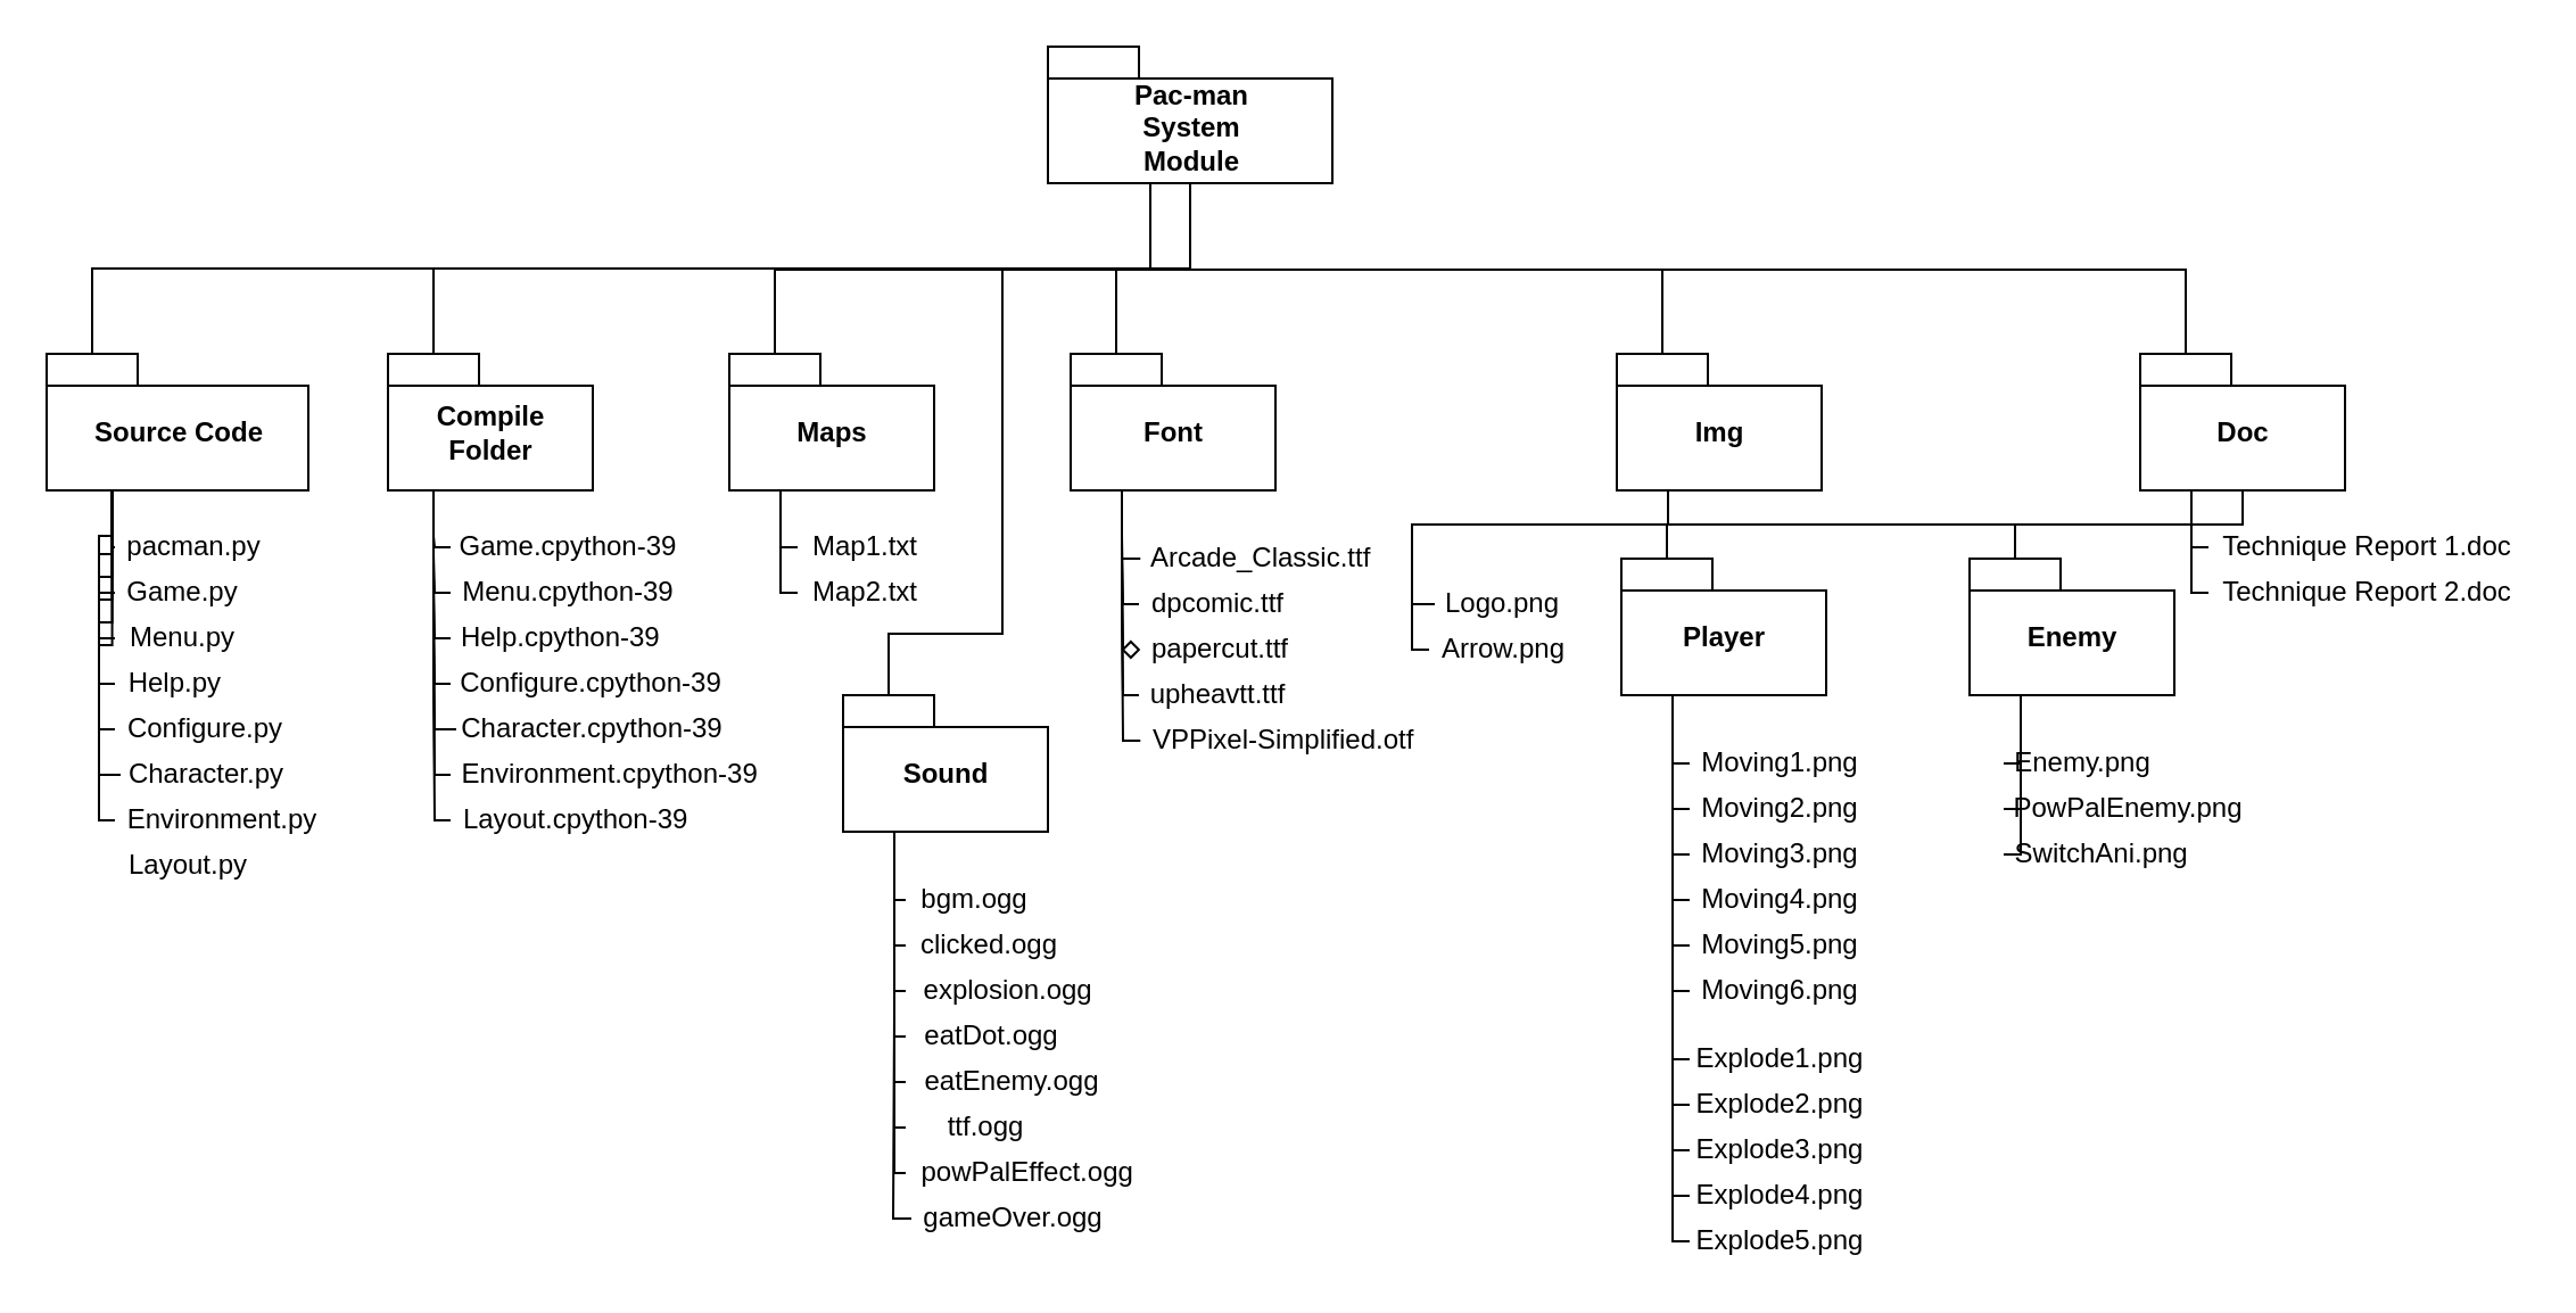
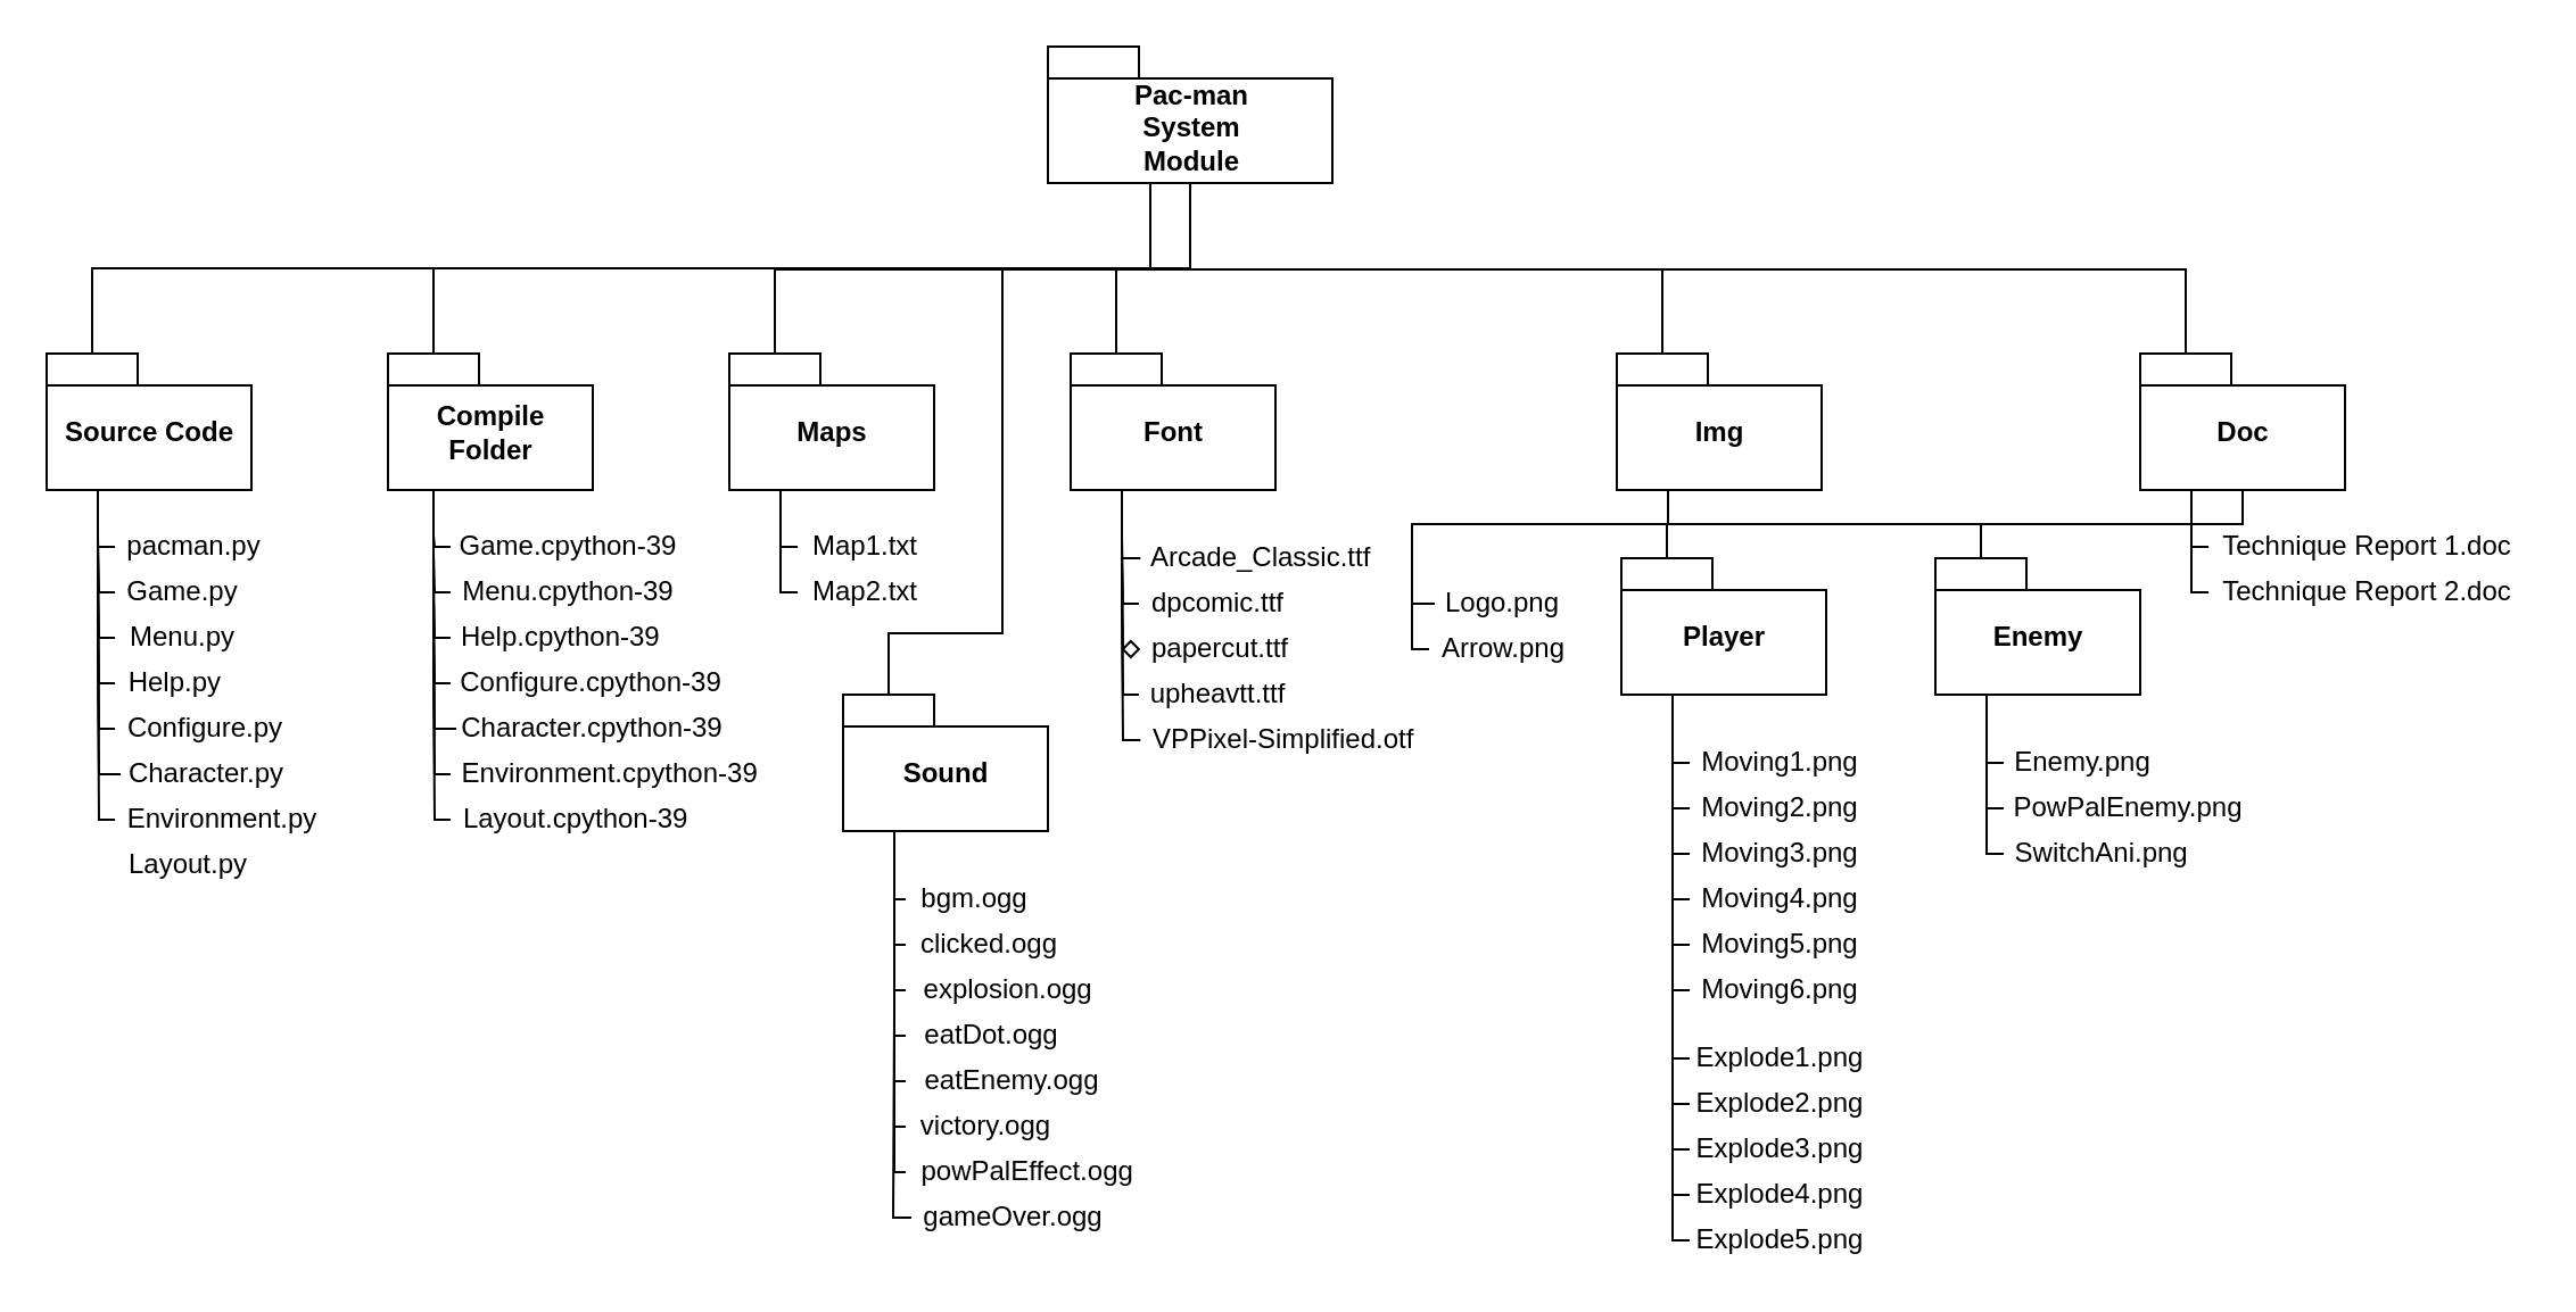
- <mxCell id="12" value="Source Code" style="shape=folder;fontStyle=1;spacingTop=10;tabWidth=40;tabHeight=14;tabPosition=left;html=1;" parent="1" vertex="1"><mxGeometry x="20" y="155" width="115" height="60" as="geometry" /></mxCell>
+ <mxCell id="12" value="Source Code" style="shape=folder;fontStyle=1;spacingTop=10;tabWidth=40;tabHeight=14;tabPosition=left;html=1;" parent="1" vertex="1"><mxGeometry x="20" y="155" width="90" height="60" as="geometry" /></mxCell>
- <mxCell id="36" value="Enemy" style="shape=folder;fontStyle=1;spacingTop=10;tabWidth=40;tabHeight=14;tabPosition=left;html=1;" parent="1" vertex="1"><mxGeometry x="865" y="245" width="90" height="60" as="geometry" /></mxCell>
+ <mxCell id="36" value="Enemy" style="shape=folder;fontStyle=1;spacingTop=10;tabWidth=40;tabHeight=14;tabPosition=left;html=1;" parent="1" vertex="1"><mxGeometry x="850" y="245" width="90" height="60" as="geometry" /></mxCell>
- <mxCell id="111" value="ttf.ogg" style="text;html=1;strokeColor=none;fillColor=none;align=center;verticalAlign=middle;whiteSpace=wrap;rounded=0;" vertex="1" parent="1"><mxGeometry x="397.5" y="485" width="70" height="20" as="geometry" /></mxCell>
+ <mxCell id="111" value="victory.ogg" style="text;html=1;strokeColor=none;fillColor=none;align=center;verticalAlign=middle;whiteSpace=wrap;rounded=0;" vertex="1" parent="1"><mxGeometry x="397.5" y="485" width="70" height="20" as="geometry" /></mxCell>
